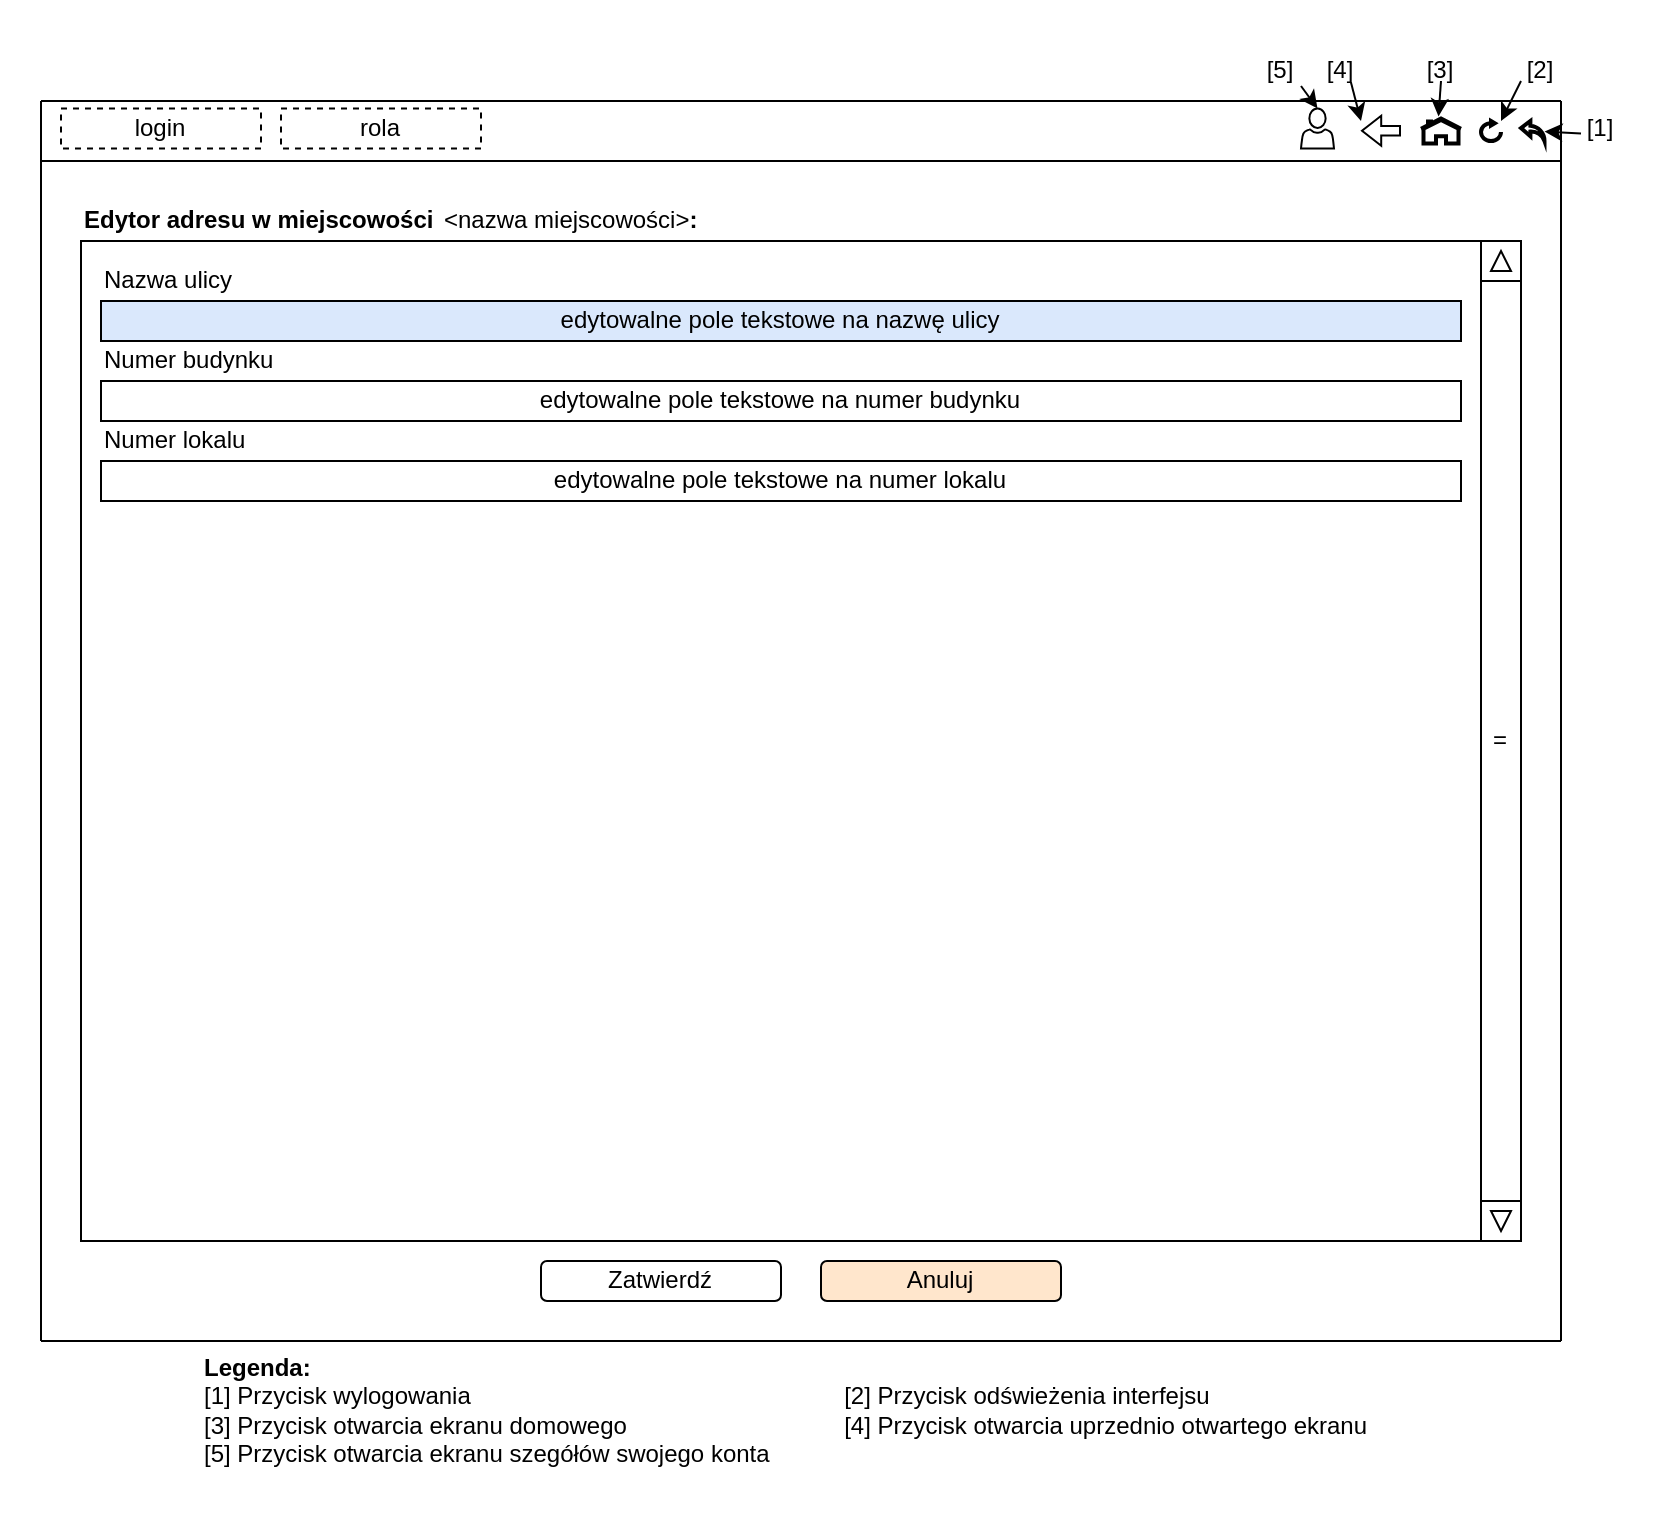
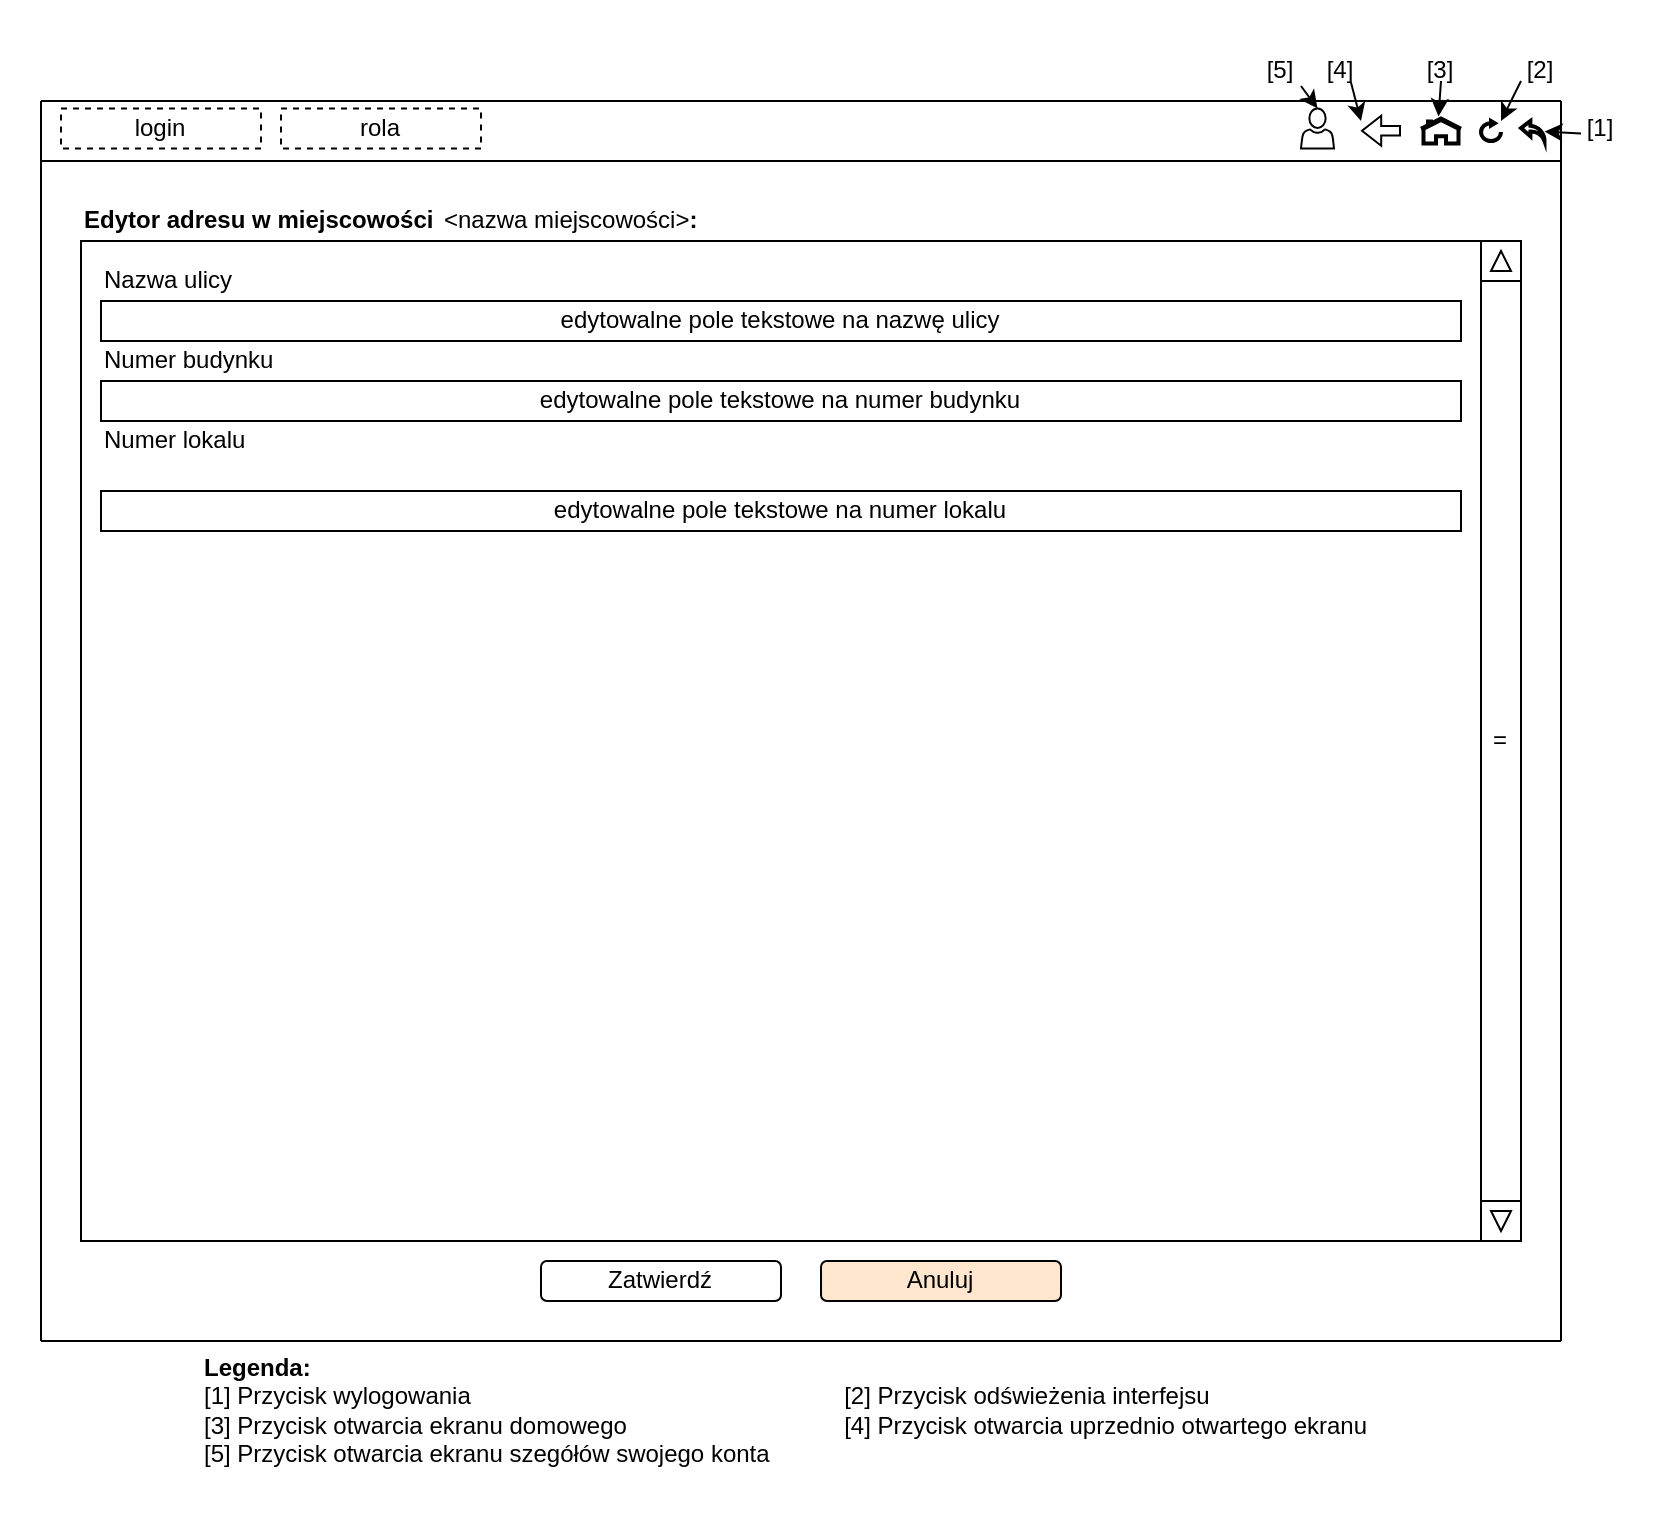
- <mxCell id="17" value="edytowalne pole tekstowe na nazwę ulicy" style="rounded=0;whiteSpace=wrap;html=1;fillColor=#dae8fc;" parent="1" vertex="1"><mxGeometry x="50" y="150" width="680" height="20" as="geometry" /></mxCell>
+ <mxCell id="17" value="edytowalne pole tekstowe na nazwę ulicy" style="rounded=0;whiteSpace=wrap;html=1;" parent="1" vertex="1"><mxGeometry x="50" y="150" width="680" height="20" as="geometry" /></mxCell>
- <mxCell id="21" value="edytowalne pole tekstowe na numer lokalu" style="rounded=0;whiteSpace=wrap;html=1;" parent="1" vertex="1"><mxGeometry x="50" y="230" width="680" height="20" as="geometry" /></mxCell>
+ <mxCell id="21" value="edytowalne pole tekstowe na numer lokalu" style="rounded=0;whiteSpace=wrap;html=1;" parent="1" vertex="1"><mxGeometry x="50" y="245" width="680" height="20" as="geometry" /></mxCell>
